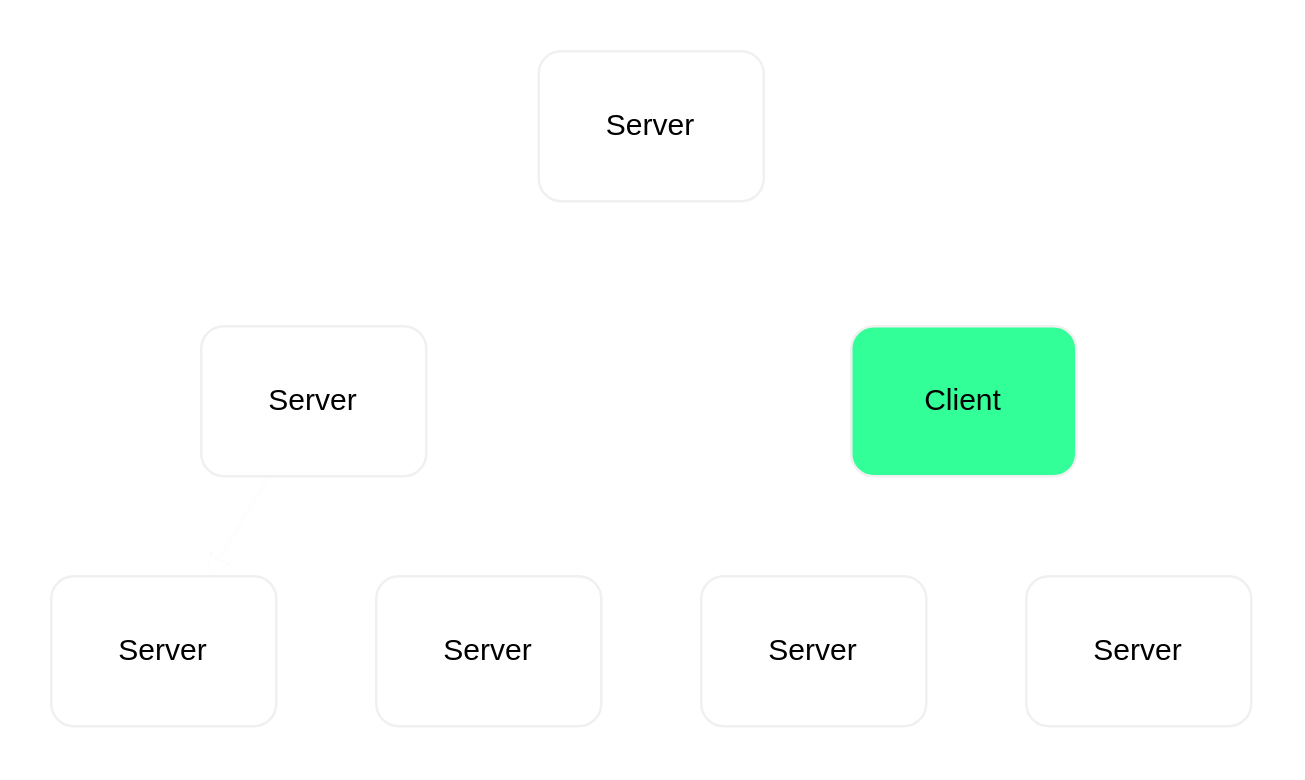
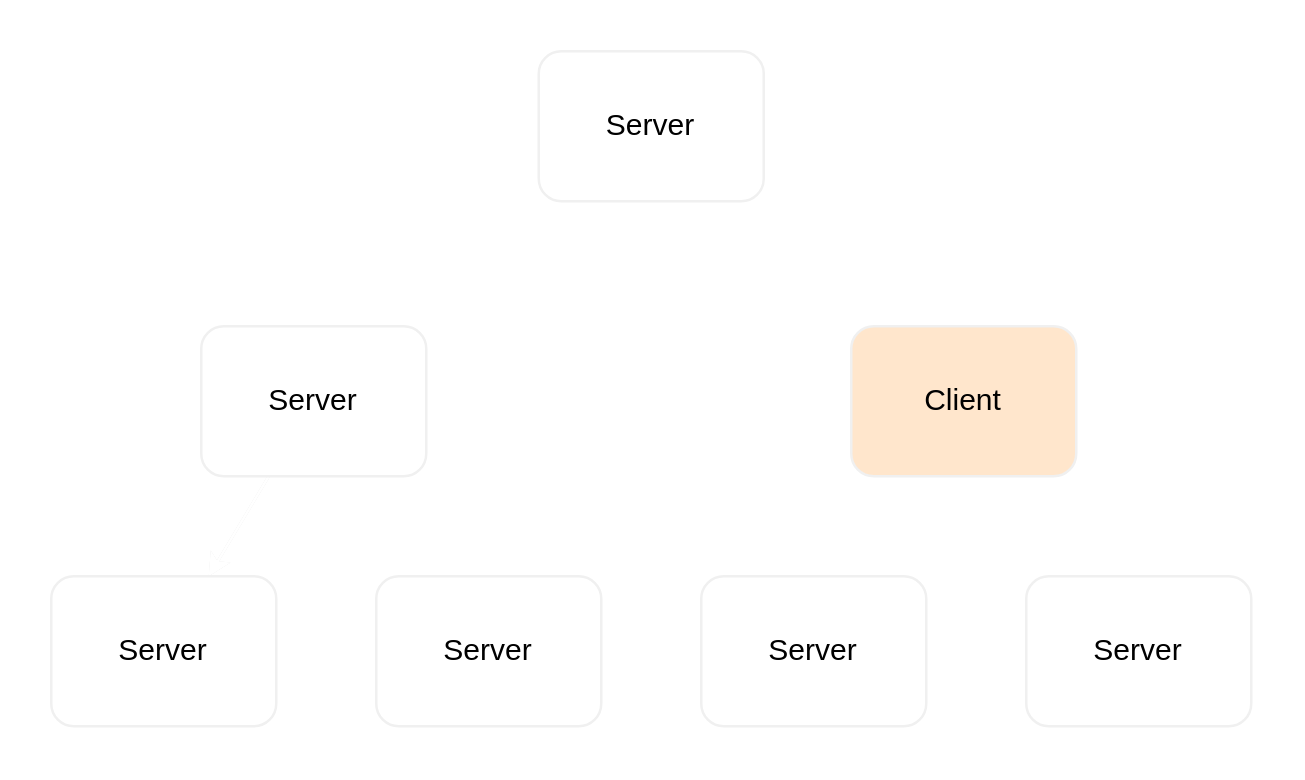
- <mxCell id="14" value="Client" style="rounded=1;whiteSpace=wrap;html=1;strokeColor=#F0F0F0;fillColor=#33FF99;fontColor=#000000;" parent="1" vertex="1"><mxGeometry x="340" y="130" width="90" height="60" as="geometry" /></mxCell>
+ <mxCell id="14" value="Client" style="rounded=1;whiteSpace=wrap;html=1;strokeColor=#F0F0F0;fillColor=#ffe6cc;fontColor=#000000;" parent="1" vertex="1"><mxGeometry x="340" y="130" width="90" height="60" as="geometry" /></mxCell>
